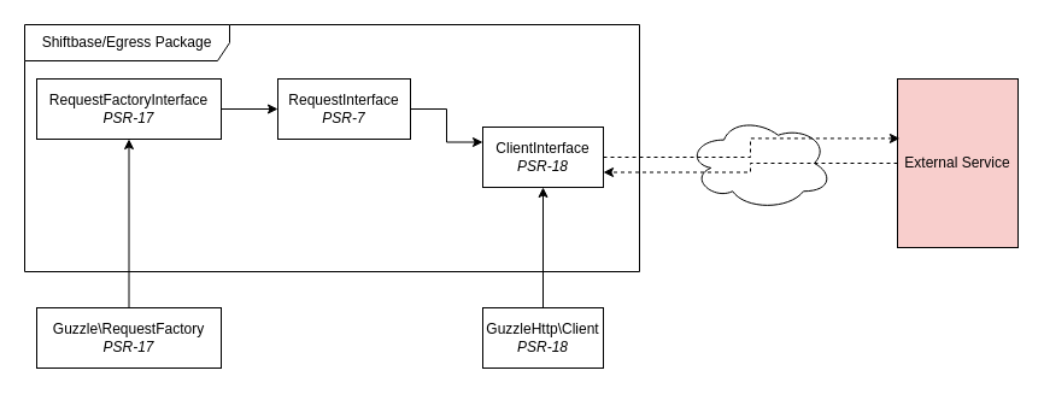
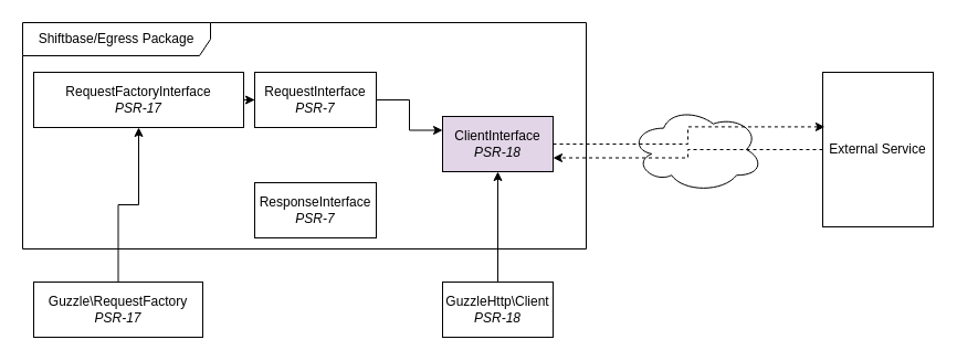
- <mxCell id="8" value="&lt;div&gt;RequestFactoryInterface&lt;/div&gt;&lt;div&gt;&lt;i&gt;PSR-17&lt;/i&gt;&lt;br&gt;&lt;/div&gt;" style="html=1;dashed=0;whiteSpace=wrap;" vertex="1" parent="1"><mxGeometry x="30" y="65" width="153" height="50" as="geometry" /></mxCell>
+ <mxCell id="8" value="&lt;div&gt;RequestFactoryInterface&lt;/div&gt;&lt;div&gt;&lt;i&gt;PSR-17&lt;/i&gt;&lt;br&gt;&lt;/div&gt;" style="html=1;dashed=0;whiteSpace=wrap;" vertex="1" parent="1"><mxGeometry x="30" y="65" width="190" height="50" as="geometry" /></mxCell>
- <mxCell id="5" value="&lt;div&gt;ClientInterface&lt;/div&gt;&lt;div&gt;&lt;i&gt;PSR-18&lt;/i&gt;&lt;br&gt;&lt;/div&gt;" style="html=1;dashed=0;whiteSpace=wrap;" vertex="1" parent="3"><mxGeometry x="380" y="85" width="100" height="50" as="geometry" /></mxCell>
+ <mxCell id="5" value="&lt;div&gt;ClientInterface&lt;/div&gt;&lt;div&gt;&lt;i&gt;PSR-18&lt;/i&gt;&lt;br&gt;&lt;/div&gt;" style="html=1;dashed=0;whiteSpace=wrap;fillColor=#e1d5e7;" vertex="1" parent="3"><mxGeometry x="380" y="85" width="100" height="50" as="geometry" /></mxCell>
- <mxCell id="14" value="External Service" style="rounded=0;whiteSpace=wrap;html=1;fillColor=#f8cecc;" vertex="1" parent="1"><mxGeometry x="744" y="65" width="100" height="140" as="geometry" /></mxCell>
+ <mxCell id="14" value="External Service" style="rounded=0;whiteSpace=wrap;html=1;" vertex="1" parent="1"><mxGeometry x="744" y="65" width="100" height="140" as="geometry" /></mxCell>
+ <mxCell id="6" value="&lt;div&gt;ResponseInterface&lt;br&gt;&lt;/div&gt;&lt;div&gt;&lt;i&gt;PSR-7&lt;/i&gt;&lt;br&gt;&lt;/div&gt;" style="html=1;dashed=0;whiteSpace=wrap;" vertex="1" parent="3"><mxGeometry x="210" y="145" width="110" height="50" as="geometry" /></mxCell>
